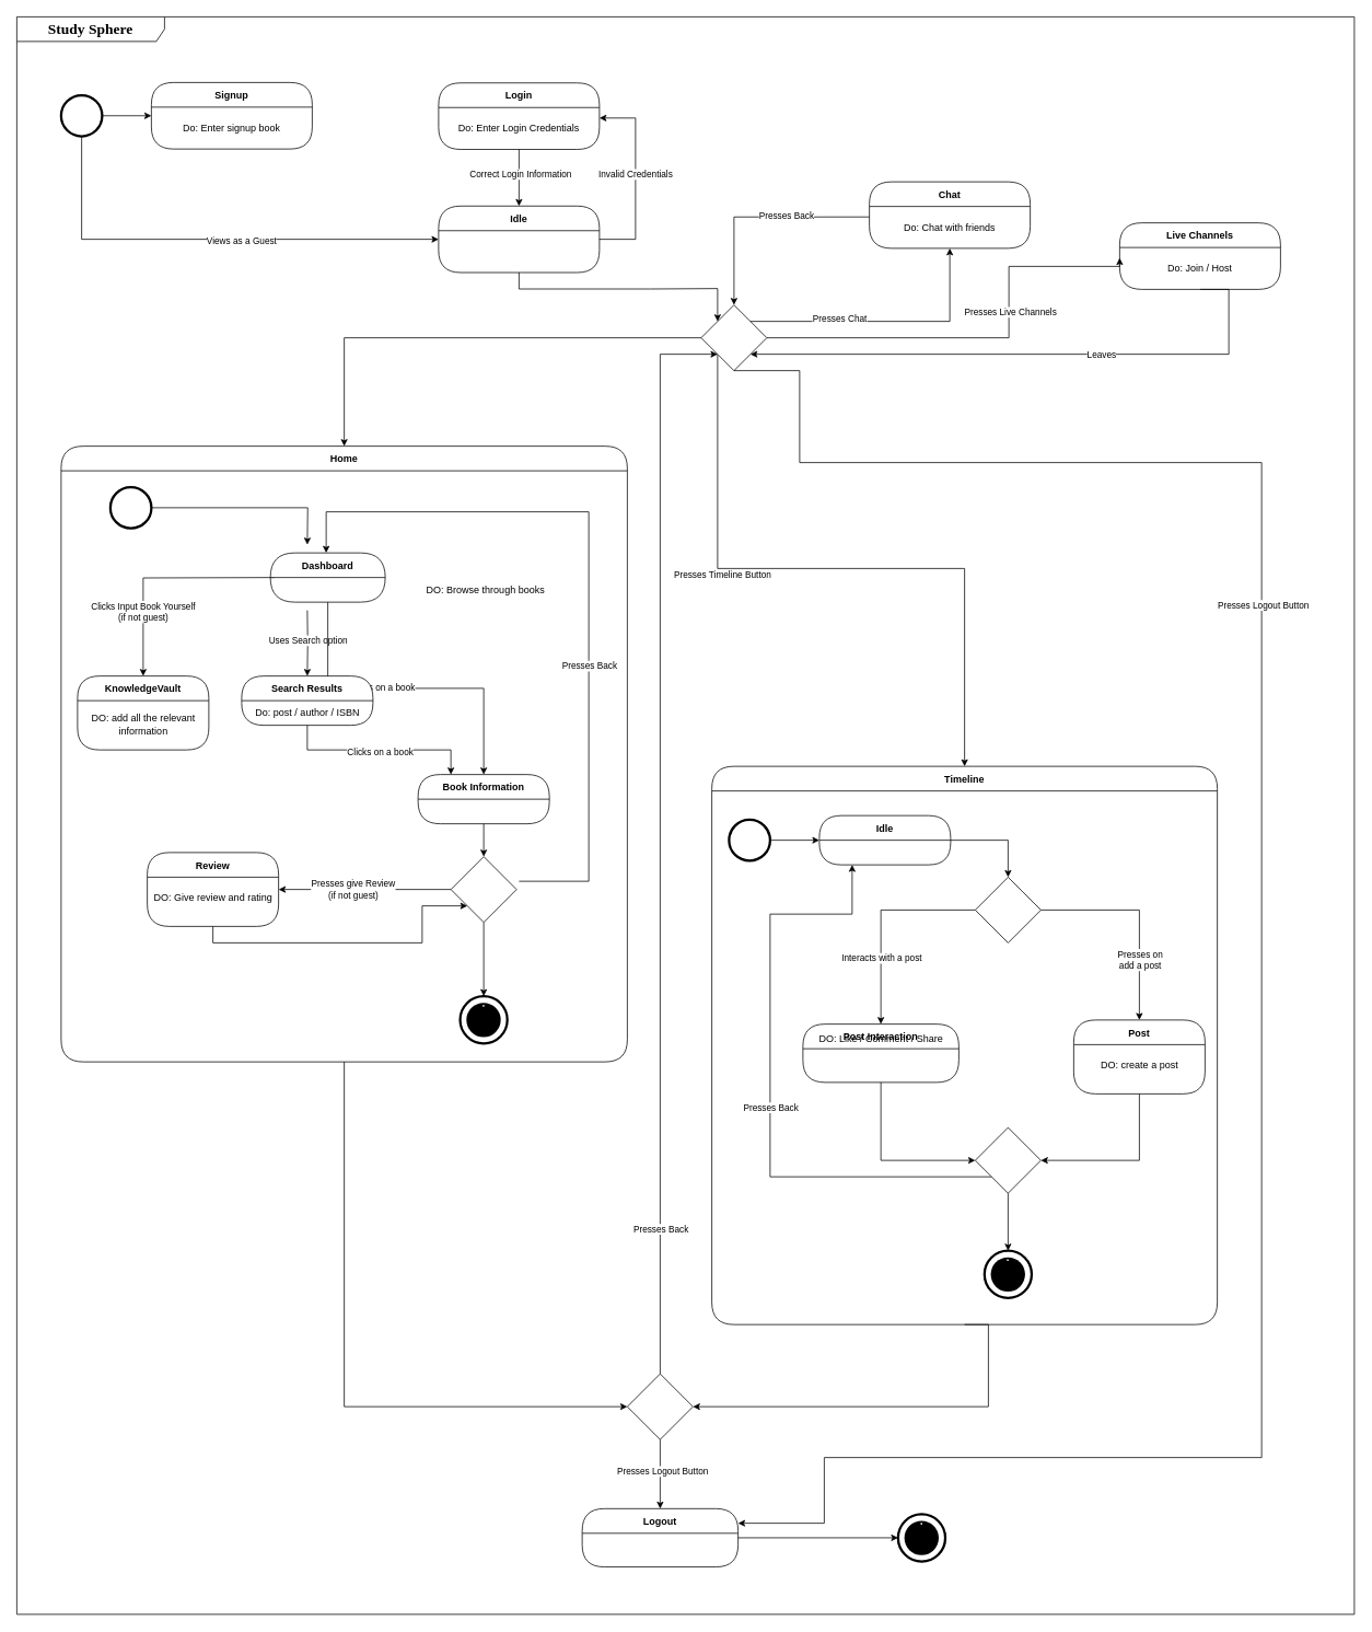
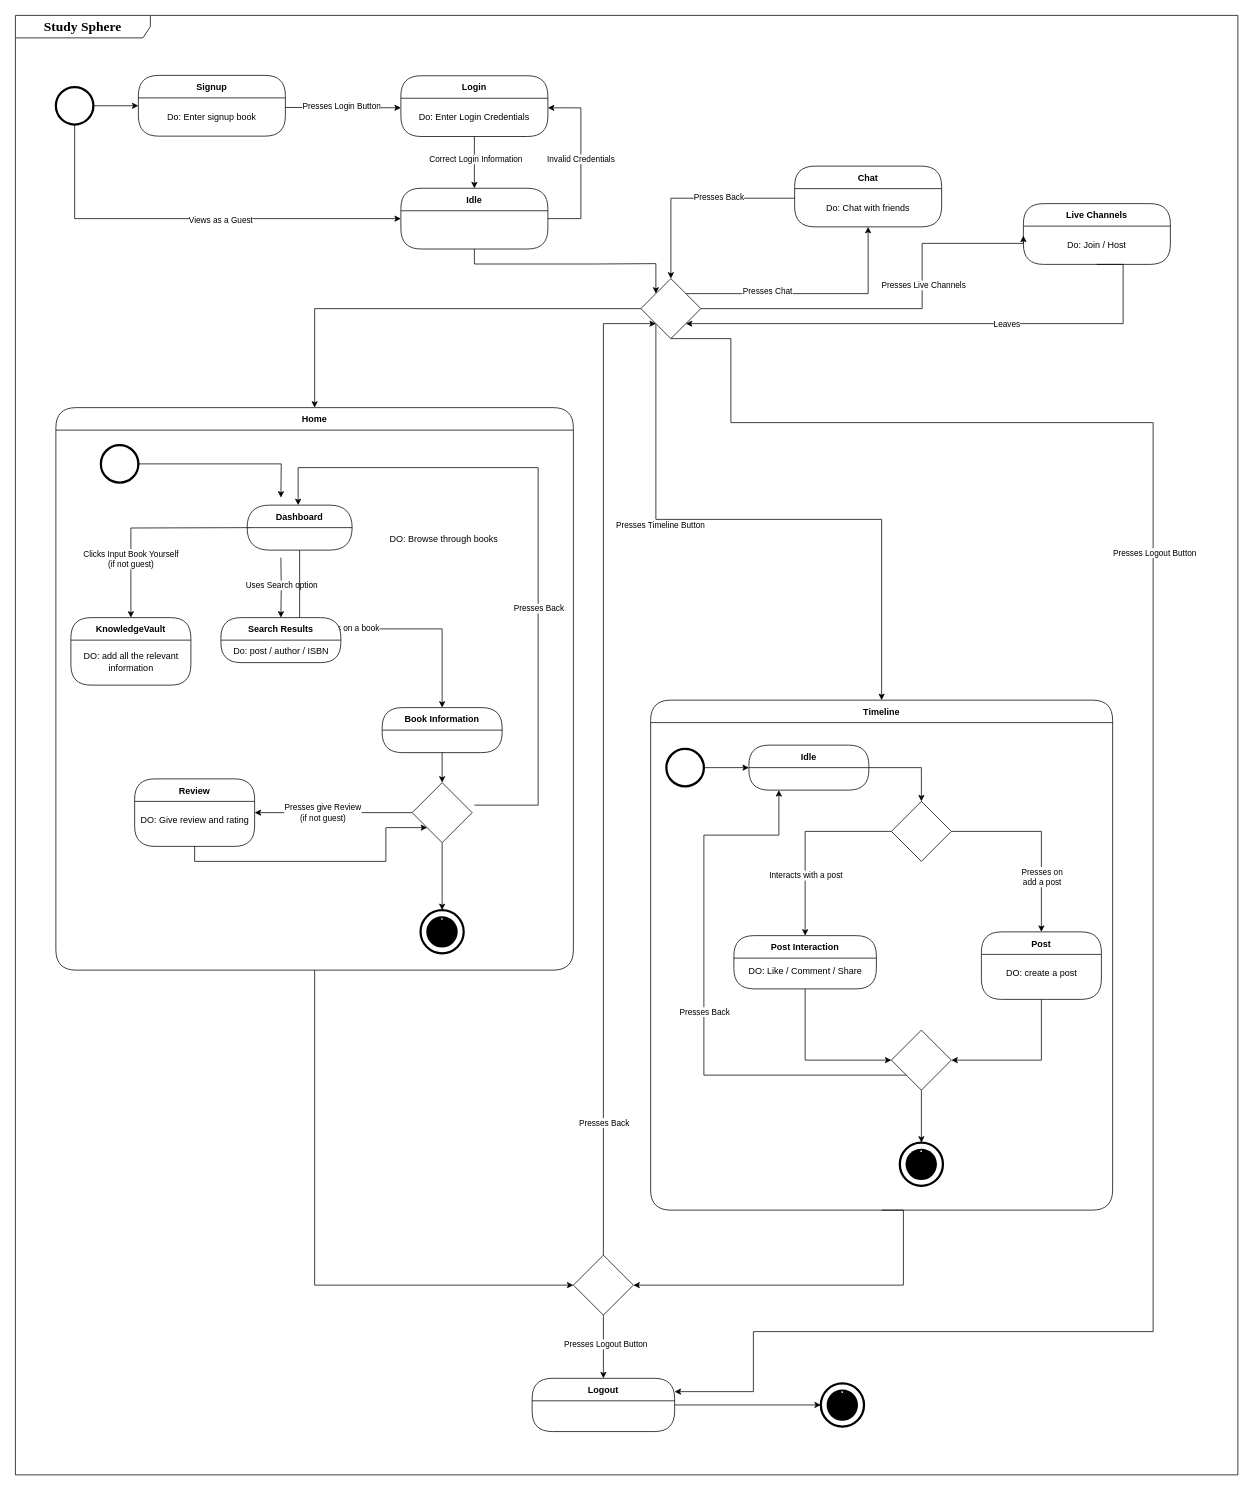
+ <mxCell id="79" style="edgeStyle=orthogonalEdgeStyle;rounded=0;orthogonalLoop=1;jettySize=auto;html=1;exitX=1;exitY=0.25;exitDx=0;exitDy=0;entryX=0;entryY=0.25;entryDx=0;entryDy=0;" parent="68" source="70" target="77" edge="1"><mxGeometry relative="1" as="geometry" /></mxCell>
+ <mxCell id="80" value="Presses Login Button" style="edgeLabel;html=1;align=center;verticalAlign=middle;resizable=0;points=[];" parent="79" vertex="1" connectable="0"><mxGeometry x="-0.338" y="2" relative="1" as="geometry"><mxPoint x="23" as="offset" /></mxGeometry></mxCell>
- <mxCell id="50" style="edgeStyle=orthogonalEdgeStyle;rounded=0;orthogonalLoop=1;jettySize=auto;html=1;exitX=0.5;exitY=1;exitDx=0;exitDy=0;entryX=0.25;entryY=0;entryDx=0;entryDy=0;" parent="35" source="52" target="48" edge="1"><mxGeometry relative="1" as="geometry" /></mxCell>
- <mxCell id="51" value="Clicks on a book" style="edgeLabel;html=1;align=center;verticalAlign=middle;resizable=0;points=[];" parent="50" vertex="1" connectable="0"><mxGeometry x="0.006" y="-2" relative="1" as="geometry"><mxPoint as="offset" /></mxGeometry></mxCell>
- <mxCell id="105" value="DO: Like / Comment / Share" style="text;html=1;align=center;verticalAlign=middle;resizable=0;points=[];autosize=1;strokeColor=none;fillColor=none;" parent="86" vertex="1"><mxGeometry x="116" y="317" width="180" height="30" as="geometry" /></mxCell>
+ <mxCell id="105" value="DO: Like / Comment / Share" style="text;html=1;align=center;verticalAlign=middle;resizable=0;points=[];autosize=1;strokeColor=none;fillColor=none;" parent="86" vertex="1"><mxGeometry x="116" y="347" width="180" height="30" as="geometry" /></mxCell>
